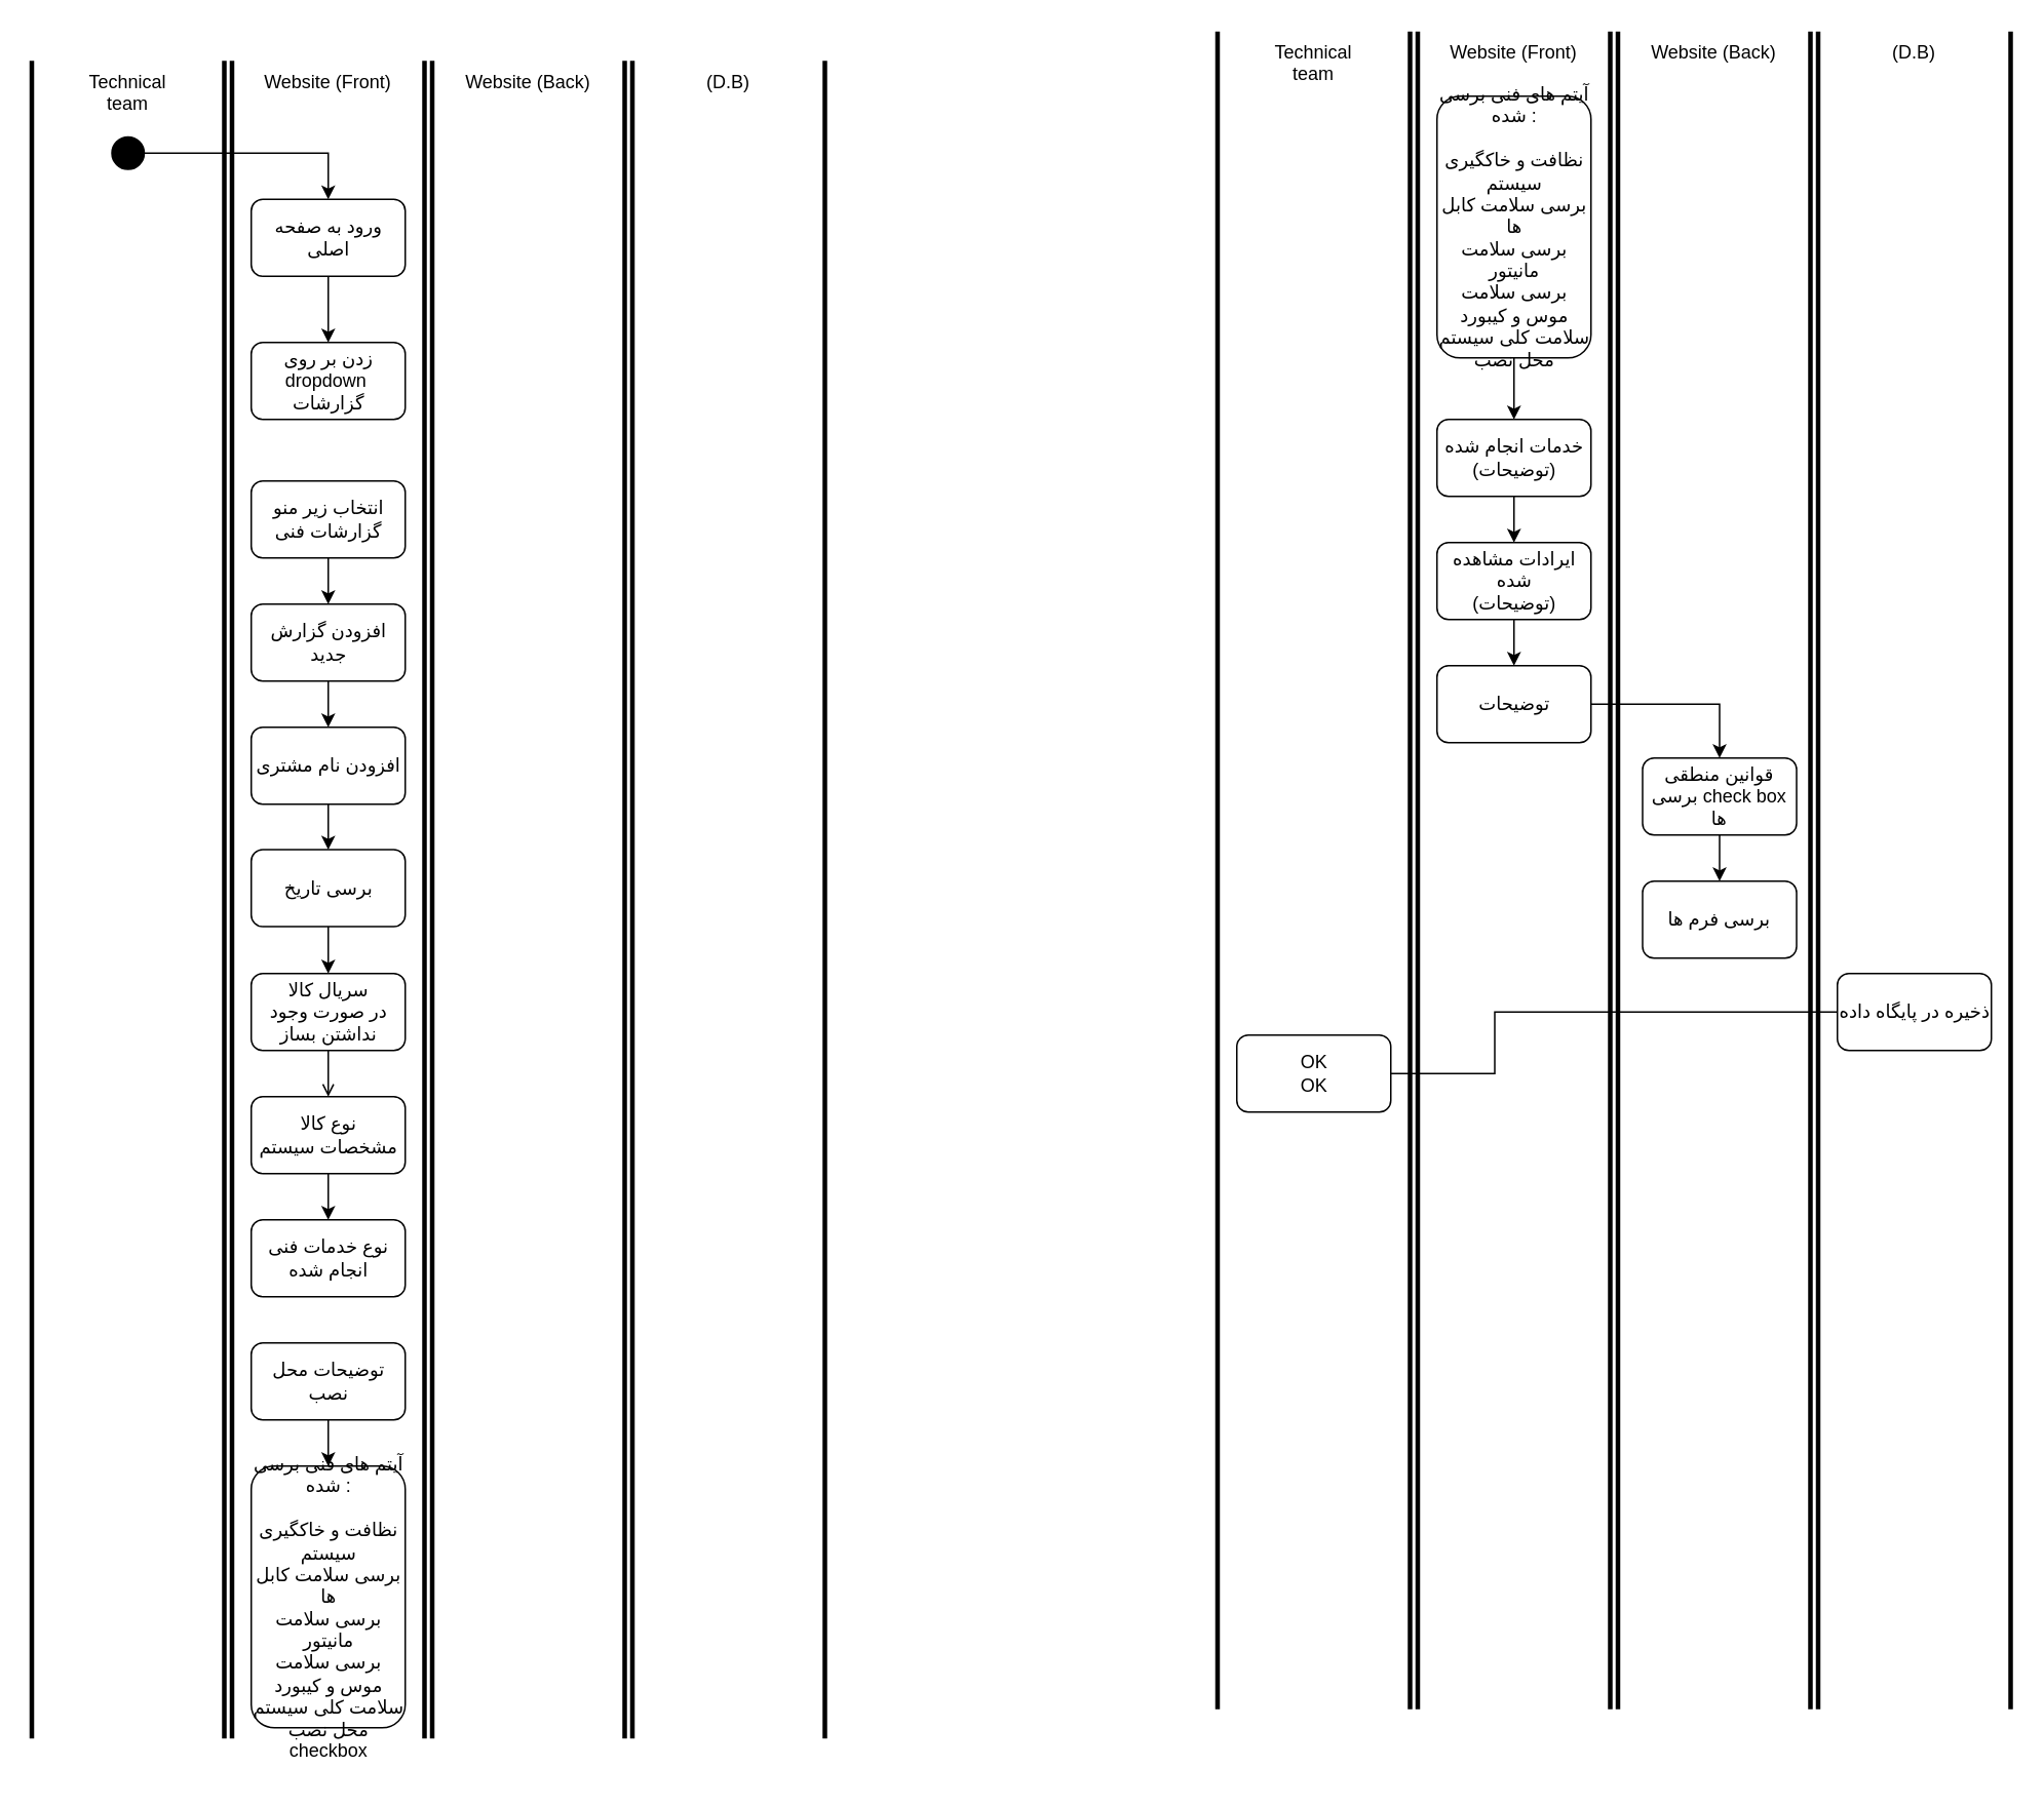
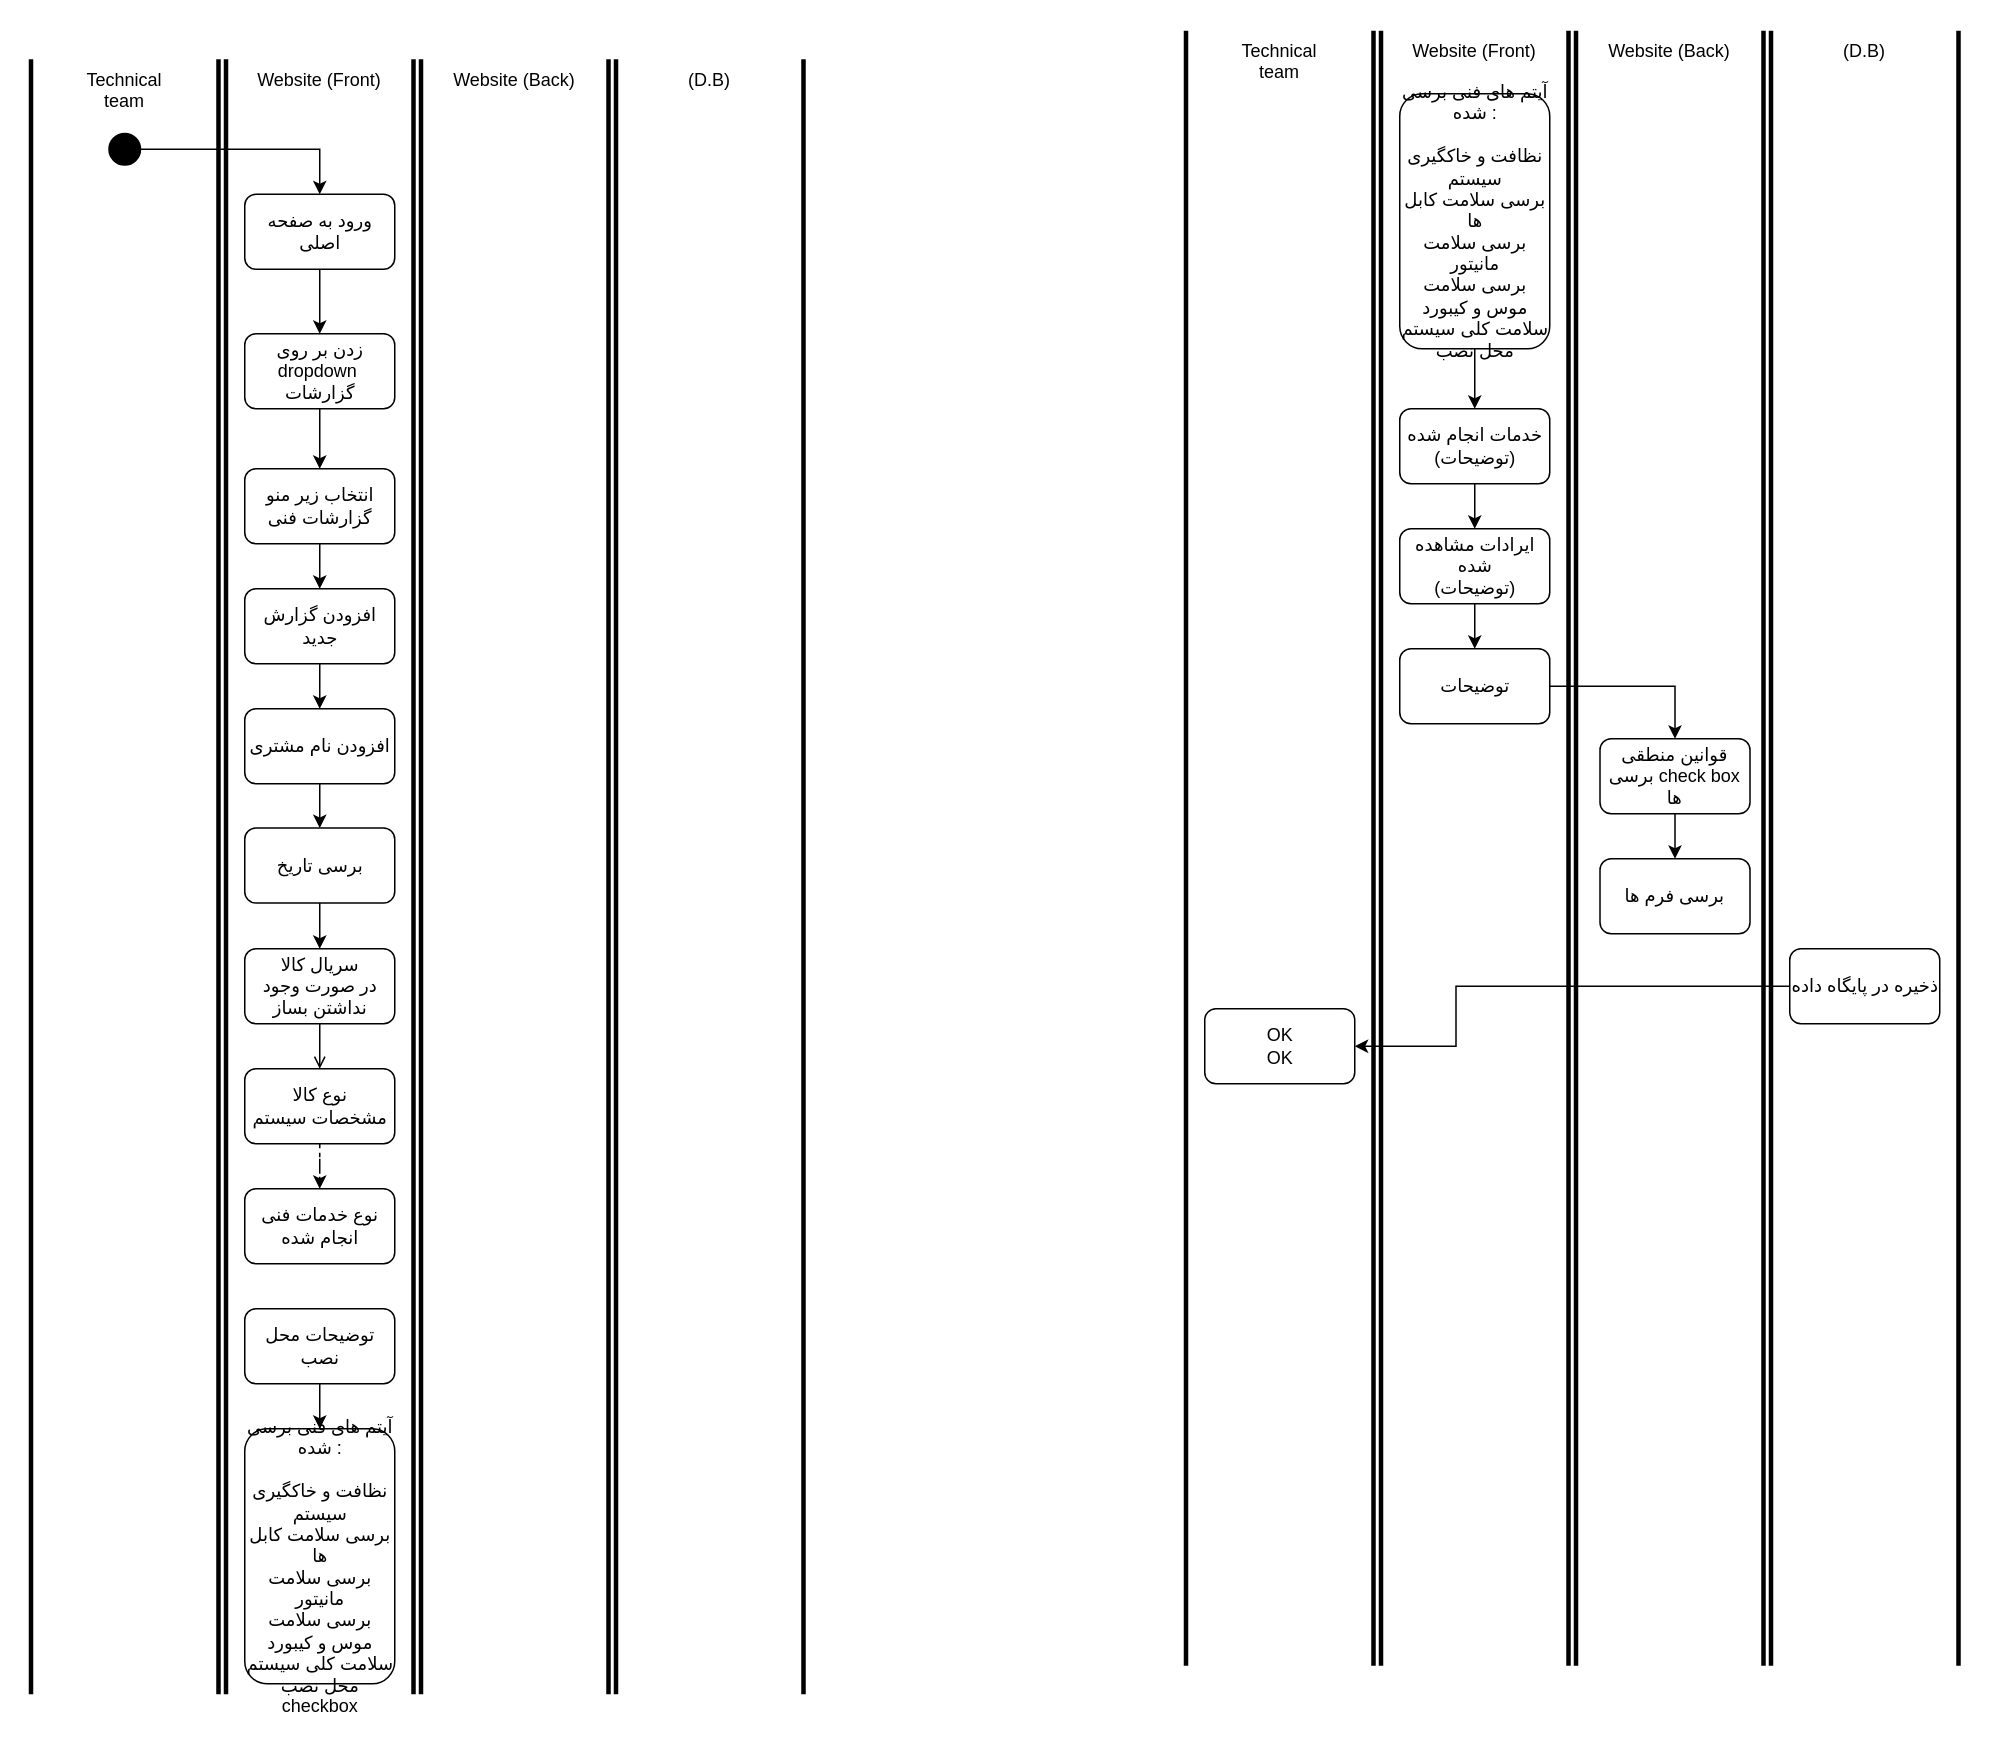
+ <mxCell id="10" style="edgeStyle=orthogonalEdgeStyle;rounded=0;orthogonalLoop=1;jettySize=auto;html=1;" edge="1" parent="1" source="11" target="13"><mxGeometry relative="1" as="geometry" /></mxCell>
- <mxCell id="44" style="edgeStyle=orthogonalEdgeStyle;rounded=0;orthogonalLoop=1;jettySize=auto;html=1;endArrow=none;" edge="1" parent="1" source="45" target="46"><mxGeometry relative="1" as="geometry"><Array as="points"><mxPoint x="970" y="657" /><mxPoint x="970" y="697" /></Array></mxGeometry></mxCell>
+ <mxCell id="44" style="edgeStyle=orthogonalEdgeStyle;rounded=0;orthogonalLoop=1;jettySize=auto;html=1;" edge="1" parent="1" source="45" target="46"><mxGeometry relative="1" as="geometry"><Array as="points"><mxPoint x="970" y="657" /><mxPoint x="970" y="697" /></Array></mxGeometry></mxCell>
- <mxCell id="22" value="" style="edgeStyle=orthogonalEdgeStyle;rounded=0;orthogonalLoop=1;jettySize=auto;html=1;" edge="1" parent="1" source="23" target="24"><mxGeometry relative="1" as="geometry" /></mxCell>
+ <mxCell id="22" value="" style="edgeStyle=orthogonalEdgeStyle;rounded=0;orthogonalLoop=1;jettySize=auto;html=1;dashed=1;" edge="1" parent="1" source="23" target="24"><mxGeometry relative="1" as="geometry" /></mxCell>
